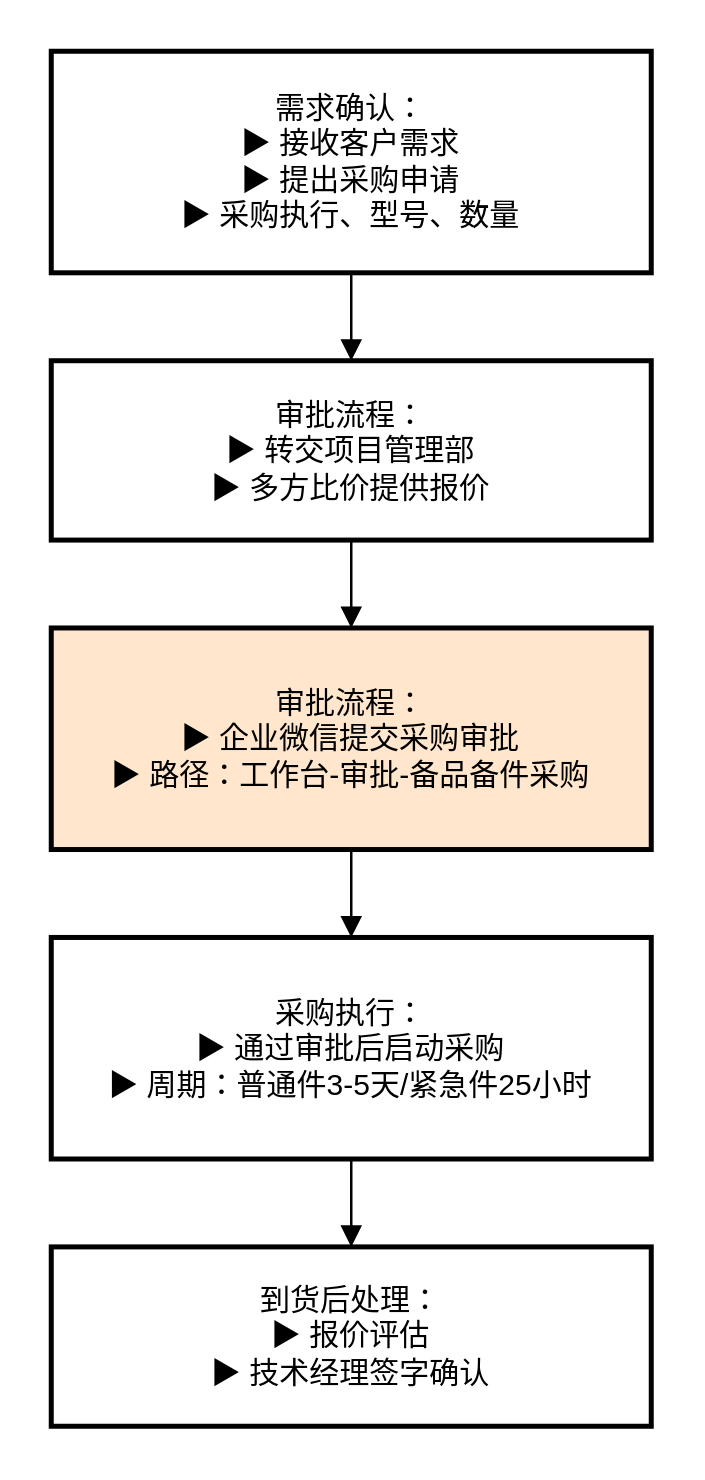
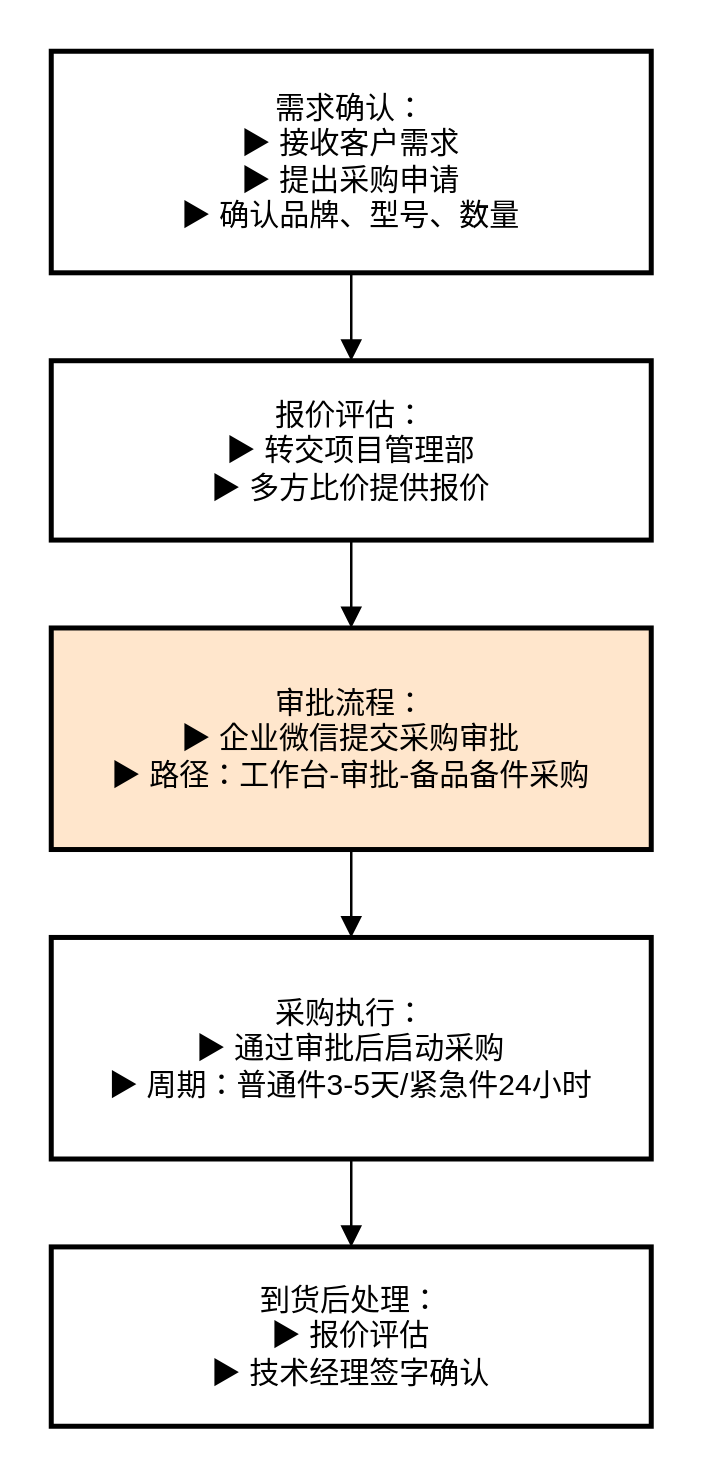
- <mxCell id="3" value="需求确认：&#10;▶ 接收客户需求&#10;▶ 提出采购申请&#10;▶ 采购执行、型号、数量" style="whiteSpace=wrap;strokeWidth=2;" vertex="1" parent="2"><mxGeometry width="240" height="88.62" as="geometry" /></mxCell>
+ <mxCell id="3" value="需求确认：&#10;▶ 接收客户需求&#10;▶ 提出采购申请&#10;▶ 确认品牌、型号、数量" style="whiteSpace=wrap;strokeWidth=2;" vertex="1" parent="2"><mxGeometry width="240" height="88.62" as="geometry" /></mxCell>
- <mxCell id="4" value="审批流程：&#10;▶ 转交项目管理部&#10;▶ 多方比价提供报价" style="whiteSpace=wrap;strokeWidth=2;" vertex="1" parent="2"><mxGeometry y="123.79" width="240" height="71.74" as="geometry" /></mxCell>
+ <mxCell id="4" value="报价评估：&#10;▶ 转交项目管理部&#10;▶ 多方比价提供报价" style="whiteSpace=wrap;strokeWidth=2;" vertex="1" parent="2"><mxGeometry y="123.79" width="240" height="71.74" as="geometry" /></mxCell>
- <mxCell id="6" value="采购执行：&#10;▶ 通过审批后启动采购&#10;▶ 周期：普通件3-5天/紧急件25小时" style="whiteSpace=wrap;strokeWidth=2;" vertex="1" parent="2"><mxGeometry y="354.48" width="240" height="88.62" as="geometry" /></mxCell>
+ <mxCell id="6" value="采购执行：&#10;▶ 通过审批后启动采购&#10;▶ 周期：普通件3-5天/紧急件24小时" style="whiteSpace=wrap;strokeWidth=2;" vertex="1" parent="2"><mxGeometry y="354.48" width="240" height="88.62" as="geometry" /></mxCell>
